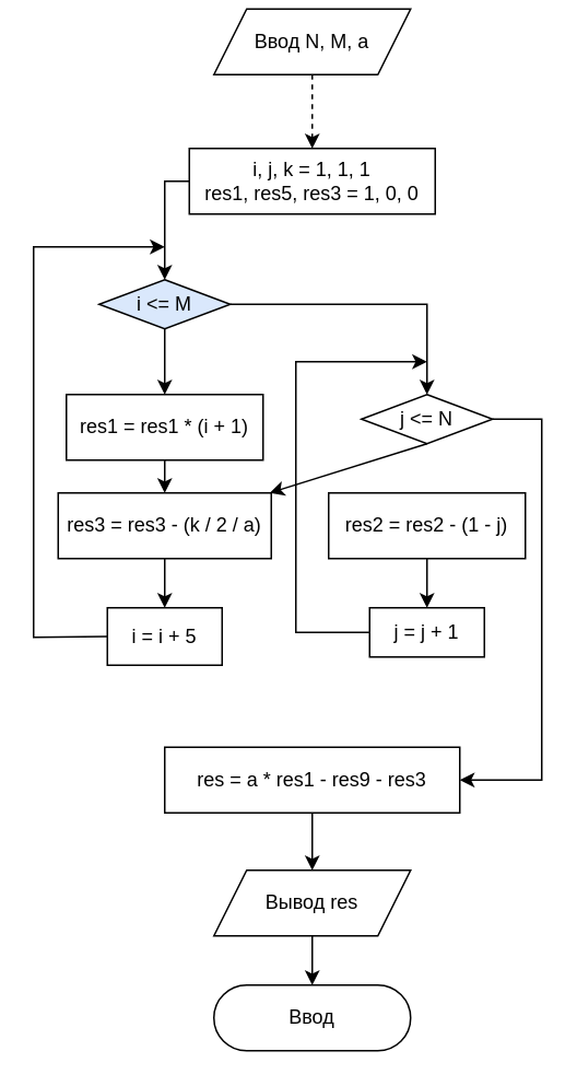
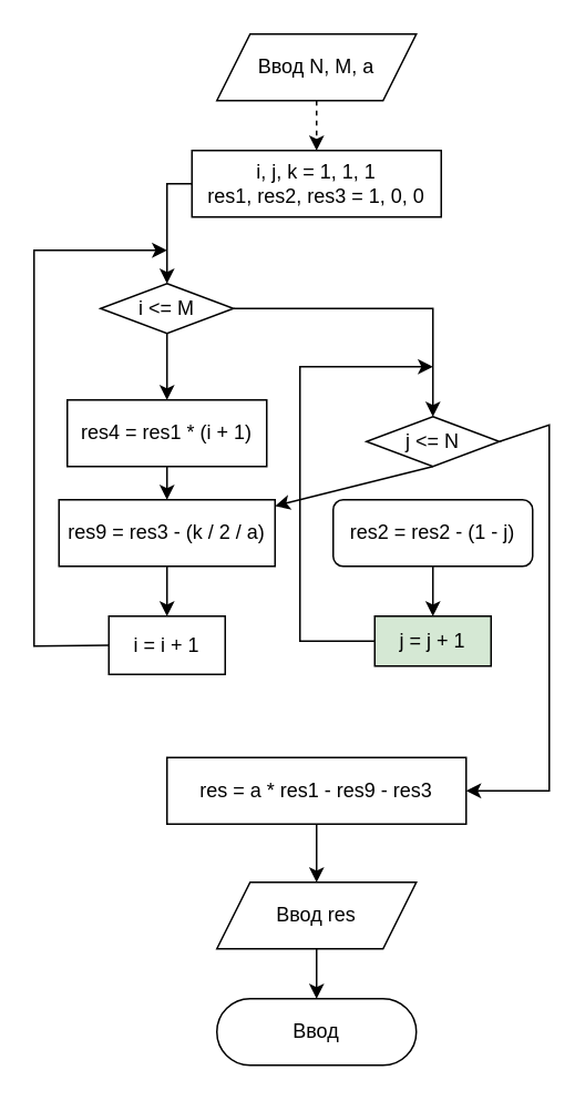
- <mxCell id="2" value="Ввод N, M, a" style="shape=parallelogram;perimeter=parallelogramPerimeter;whiteSpace=wrap;html=1;fixedSize=1;" vertex="1" parent="1"><mxGeometry x="130" y="5" width="120" height="40" as="geometry" /></mxCell>
+ <mxCell id="2" value="Ввод N, M, a" style="shape=parallelogram;perimeter=parallelogramPerimeter;whiteSpace=wrap;html=1;fixedSize=1;" vertex="1" parent="1"><mxGeometry x="130" y="20" width="120" height="40" as="geometry" /></mxCell>
- <mxCell id="4" value="i, j, k = 1, 1, 1&lt;div&gt;res1, res5, res3 = 1, 0, 0&lt;/div&gt;" style="rounded=0;whiteSpace=wrap;html=1;" vertex="1" parent="1"><mxGeometry x="115" y="90" width="150" height="40" as="geometry" /></mxCell>
+ <mxCell id="4" value="i, j, k = 1, 1, 1&lt;div&gt;res1, res2, res3 = 1, 0, 0&lt;/div&gt;" style="rounded=0;whiteSpace=wrap;html=1;" vertex="1" parent="1"><mxGeometry x="115" y="90" width="150" height="40" as="geometry" /></mxCell>
- <mxCell id="23" value="i &amp;lt;= M" style="rhombus;whiteSpace=wrap;html=1;fillColor=#dae8fc;" vertex="1" parent="1"><mxGeometry x="60" y="170" width="80" height="30" as="geometry" /></mxCell>
+ <mxCell id="23" value="i &amp;lt;= M" style="rhombus;whiteSpace=wrap;html=1;" vertex="1" parent="1"><mxGeometry x="60" y="170" width="80" height="30" as="geometry" /></mxCell>
- <mxCell id="24" value="j &amp;lt;= N" style="rhombus;whiteSpace=wrap;html=1;" vertex="1" parent="1"><mxGeometry x="220" y="240" width="80" height="30" as="geometry" /></mxCell>
+ <mxCell id="24" value="j &amp;lt;= N" style="rhombus;whiteSpace=wrap;html=1;" vertex="1" parent="1"><mxGeometry x="220" y="250" width="80" height="30" as="geometry" /></mxCell>
- <mxCell id="5" value="res1 = res1 * (i + 1)" style="rounded=0;whiteSpace=wrap;html=1;" vertex="1" parent="1"><mxGeometry x="40" y="240" width="120" height="40" as="geometry" /></mxCell>
+ <mxCell id="5" value="res4 = res1 * (i + 1)" style="rounded=0;whiteSpace=wrap;html=1;" vertex="1" parent="1"><mxGeometry x="40" y="240" width="120" height="40" as="geometry" /></mxCell>
- <mxCell id="19" value="res3 = res3 - (k / 2 / a)" style="rounded=0;whiteSpace=wrap;html=1;" vertex="1" parent="1"><mxGeometry x="35" y="300" width="130" height="40" as="geometry" /></mxCell>
+ <mxCell id="19" value="res9 = res3 - (k / 2 / a)" style="rounded=0;whiteSpace=wrap;html=1;" vertex="1" parent="1"><mxGeometry x="35" y="300" width="130" height="40" as="geometry" /></mxCell>
- <mxCell id="11" value="res2 = res2 - (1 - j)" style="rounded=0;whiteSpace=wrap;html=1;" vertex="1" parent="1"><mxGeometry x="200" y="300" width="120" height="40" as="geometry" /></mxCell>
+ <mxCell id="11" value="res2 = res2 - (1 - j)" style="whiteSpace=wrap;html=1;rounded=1;" vertex="1" parent="1"><mxGeometry x="200" y="300" width="120" height="40" as="geometry" /></mxCell>
- <mxCell id="26" value="j = j + 1" style="rounded=0;whiteSpace=wrap;html=1;" vertex="1" parent="1"><mxGeometry x="225" y="370" width="70" height="30" as="geometry" /></mxCell>
+ <mxCell id="26" value="j = j + 1" style="rounded=0;whiteSpace=wrap;html=1;fillColor=#d5e8d4;" vertex="1" parent="1"><mxGeometry x="225" y="370" width="70" height="30" as="geometry" /></mxCell>
- <mxCell id="25" value="i = i + 5" style="rounded=0;whiteSpace=wrap;html=1;" vertex="1" parent="1"><mxGeometry x="65" y="370" width="70" height="35" as="geometry" /></mxCell>
+ <mxCell id="25" value="i = i + 1" style="rounded=0;whiteSpace=wrap;html=1;" vertex="1" parent="1"><mxGeometry x="65" y="370" width="70" height="35" as="geometry" /></mxCell>
- <mxCell id="14" value="Вывод res" style="shape=parallelogram;perimeter=parallelogramPerimeter;whiteSpace=wrap;html=1;fixedSize=1;" vertex="1" parent="1"><mxGeometry x="130" y="530" width="120" height="40" as="geometry" /></mxCell>
+ <mxCell id="14" value="Ввод res" style="shape=parallelogram;perimeter=parallelogramPerimeter;whiteSpace=wrap;html=1;fixedSize=1;" vertex="1" parent="1"><mxGeometry x="130" y="530" width="120" height="40" as="geometry" /></mxCell>
